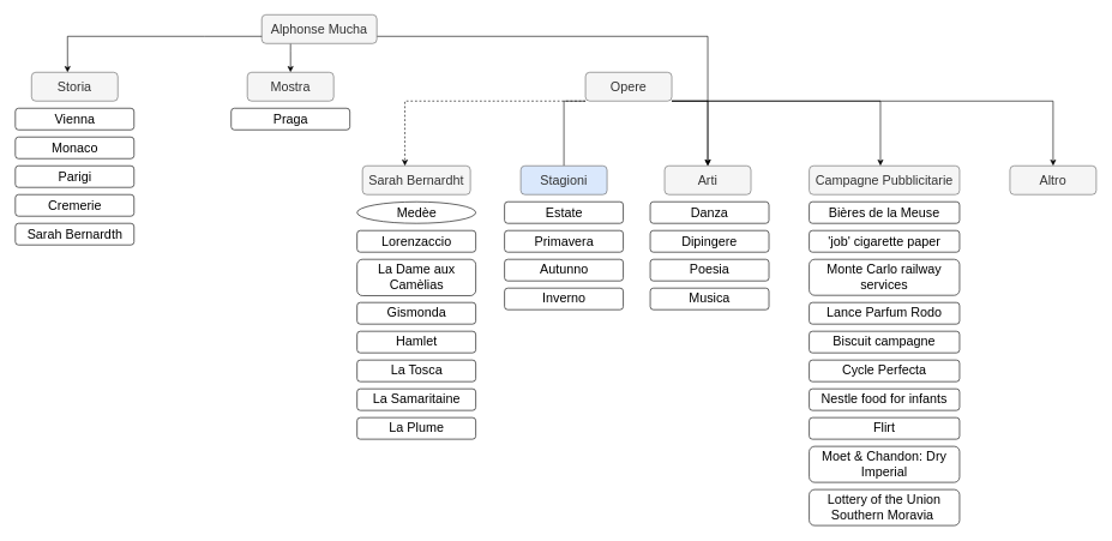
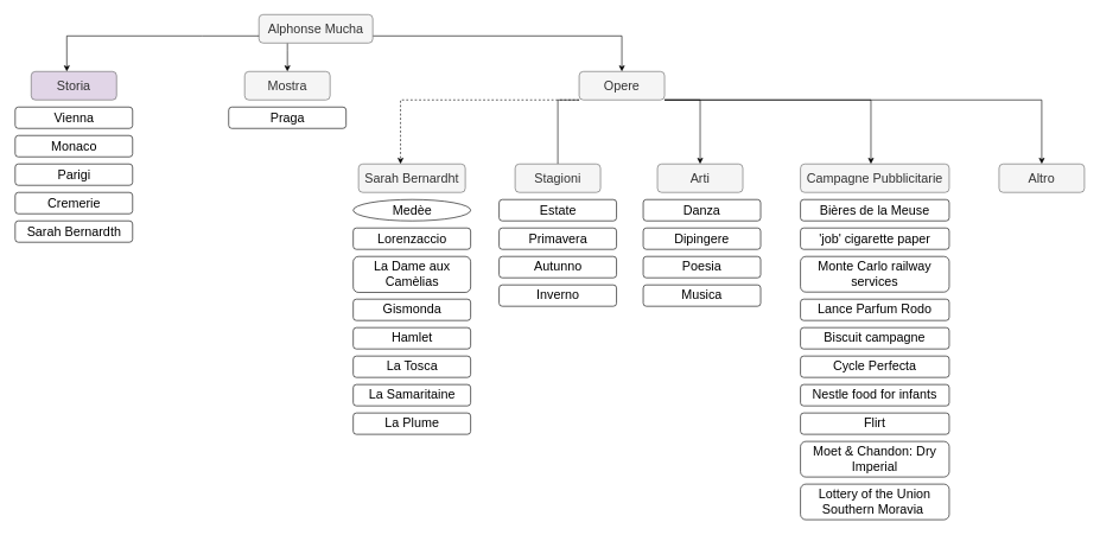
- <mxCell id="2" value="" style="edgeStyle=orthogonalEdgeStyle;rounded=0;orthogonalLoop=1;jettySize=auto;html=1;exitX=1;exitY=0.75;exitDx=0;exitDy=0;" parent="1" source="4" target="11" edge="1"><mxGeometry relative="1" as="geometry"><mxPoint x="653" y="50" as="sourcePoint" /></mxGeometry></mxCell>
+ <mxCell id="2" value="" style="edgeStyle=orthogonalEdgeStyle;rounded=0;orthogonalLoop=1;jettySize=auto;html=1;exitX=1;exitY=0.75;exitDx=0;exitDy=0;" parent="1" source="4" target="9" edge="1"><mxGeometry relative="1" as="geometry"><mxPoint x="653" y="50" as="sourcePoint" /></mxGeometry></mxCell>
- <mxCell id="42" value="&lt;font style=&quot;font-size: 18px;&quot;&gt;Storia&lt;/font&gt;" style="whiteSpace=wrap;html=1;rounded=1;fillColor=#f5f5f5;fontColor=#333333;strokeColor=#666666;" parent="1" vertex="1"><mxGeometry x="43" y="100" width="120" height="40" as="geometry" /></mxCell>
+ <mxCell id="42" value="&lt;font style=&quot;font-size: 18px;&quot;&gt;Storia&lt;/font&gt;" style="whiteSpace=wrap;html=1;rounded=1;fillColor=#e1d5e7;fontColor=#333333;strokeColor=#666666;" parent="1" vertex="1"><mxGeometry x="43" y="100" width="120" height="40" as="geometry" /></mxCell>
- <mxCell id="10" value="&lt;font style=&quot;font-size: 18px;&quot;&gt;Stagioni&lt;/font&gt;" style="whiteSpace=wrap;html=1;rounded=1;fillColor=#dae8fc;fontColor=#333333;strokeColor=#666666;" parent="1" vertex="1"><mxGeometry x="723" y="230" width="120" height="40" as="geometry" /></mxCell>
+ <mxCell id="10" value="&lt;font style=&quot;font-size: 18px;&quot;&gt;Stagioni&lt;/font&gt;" style="whiteSpace=wrap;html=1;rounded=1;fillColor=#f5f5f5;fontColor=#333333;strokeColor=#666666;" parent="1" vertex="1"><mxGeometry x="723" y="230" width="120" height="40" as="geometry" /></mxCell>
